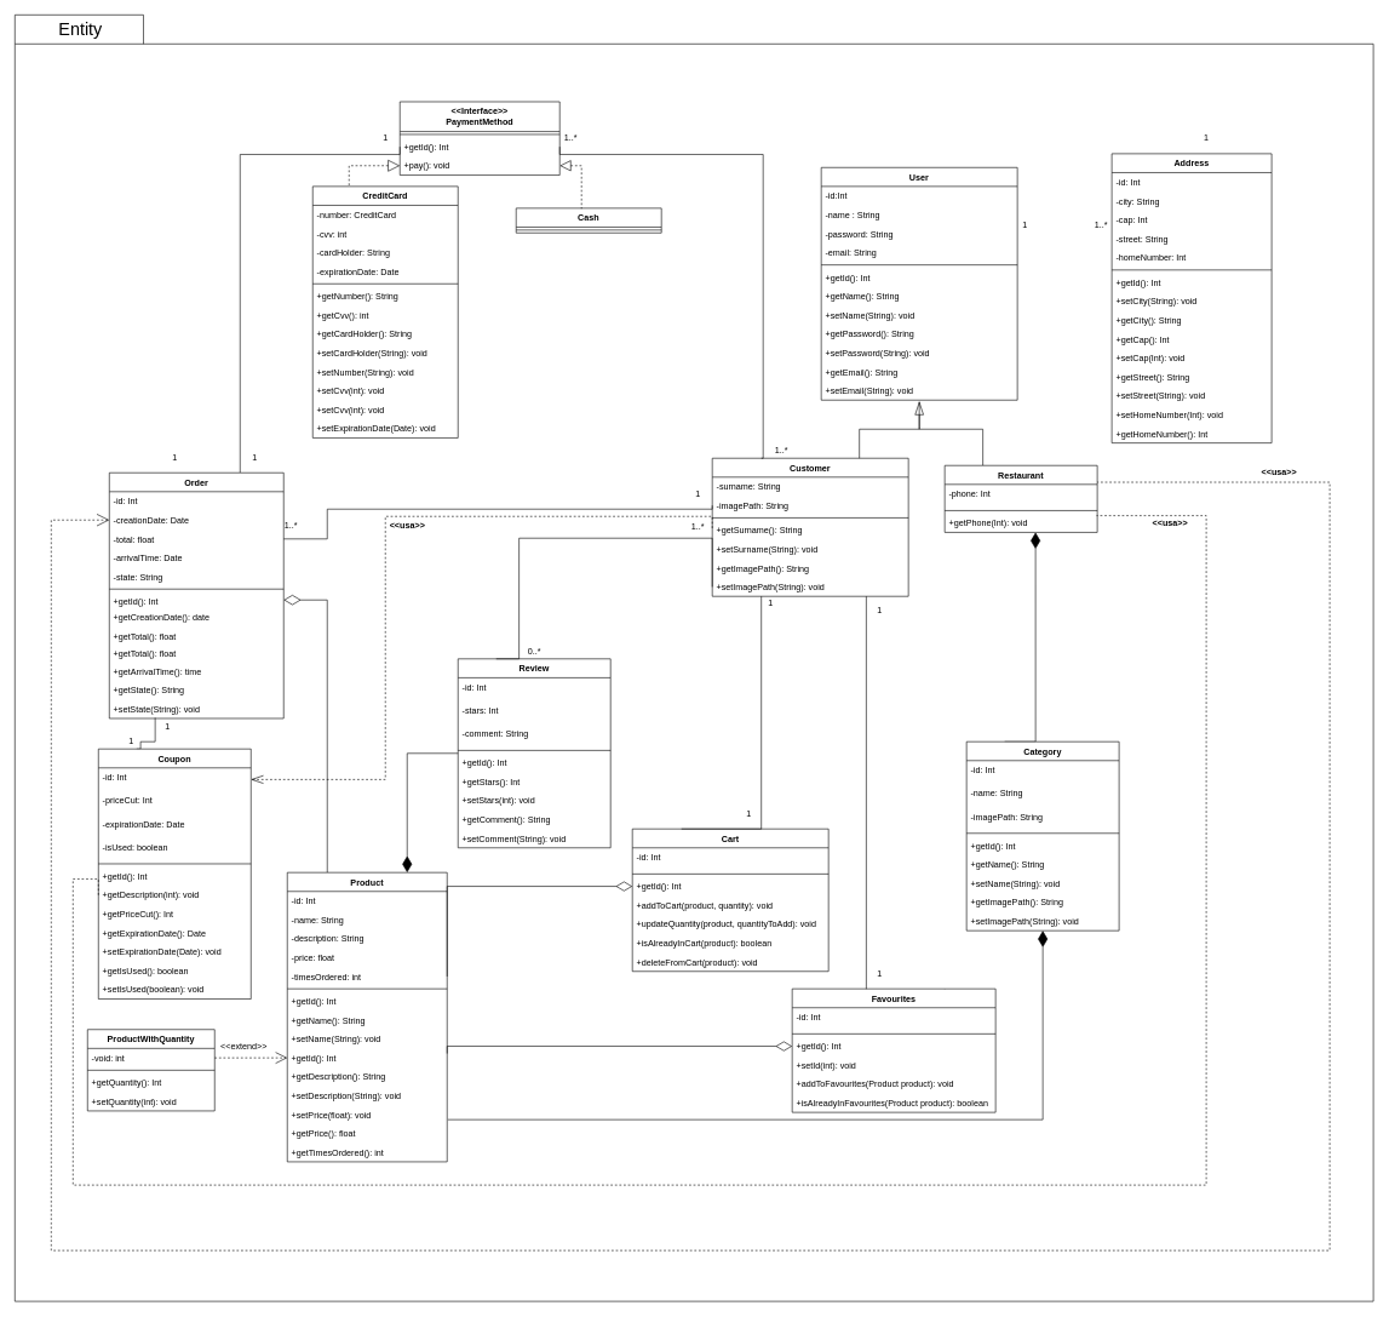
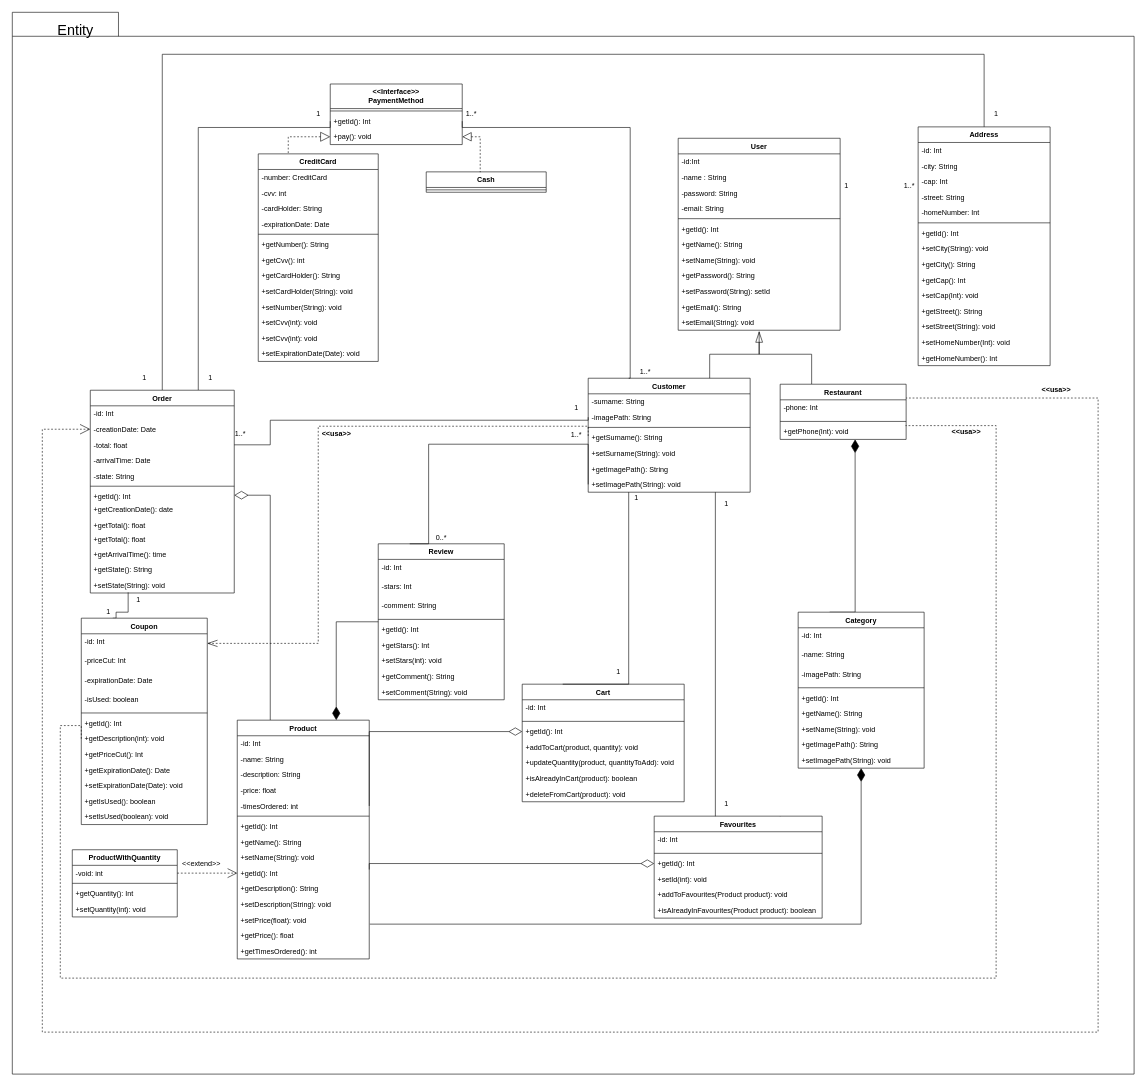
- <mxCell id="191" value="&lt;font style=&quot;font-size: 24px&quot;&gt;Entity&lt;/font&gt;" style="text;html=1;align=center;verticalAlign=middle;resizable=0;points=[];autosize=1;strokeColor=none;fillColor=none;" parent="1" vertex="1"><mxGeometry x="70" y="30" width="80" height="20" as="geometry" /></mxCell>
+ <mxCell id="191" value="&lt;font style=&quot;font-size: 24px&quot;&gt;Entity&lt;/font&gt;" style="text;html=1;align=center;verticalAlign=middle;resizable=0;points=[];autosize=1;strokeColor=none;fillColor=none;" parent="1" vertex="1"><mxGeometry x="85" y="40" width="80" height="20" as="geometry" /></mxCell>
+ <mxCell id="4" style="edgeStyle=orthogonalEdgeStyle;rounded=0;orthogonalLoop=1;jettySize=auto;html=1;exitX=0.5;exitY=0;exitDx=0;exitDy=0;entryX=0.5;entryY=0;entryDx=0;entryDy=0;endArrow=none;endFill=0;" parent="1" source="5" target="58" edge="1"><mxGeometry relative="1" as="geometry"><Array as="points"><mxPoint x="270" y="90" /><mxPoint x="1640" y="90" /></Array></mxGeometry></mxCell>
- <mxCell id="149" value="+setPassword(String): void" style="text;strokeColor=none;fillColor=none;align=left;verticalAlign=top;spacingLeft=4;spacingRight=4;overflow=hidden;rotatable=0;points=[[0,0.5],[1,0.5]];portConstraint=eastwest;" parent="139" vertex="1"><mxGeometry y="242" width="270" height="26" as="geometry" /></mxCell>
+ <mxCell id="149" value="+setPassword(String): setId" style="text;strokeColor=none;fillColor=none;align=left;verticalAlign=top;spacingLeft=4;spacingRight=4;overflow=hidden;rotatable=0;points=[[0,0.5],[1,0.5]];portConstraint=eastwest;" parent="139" vertex="1"><mxGeometry y="242" width="270" height="26" as="geometry" /></mxCell>
